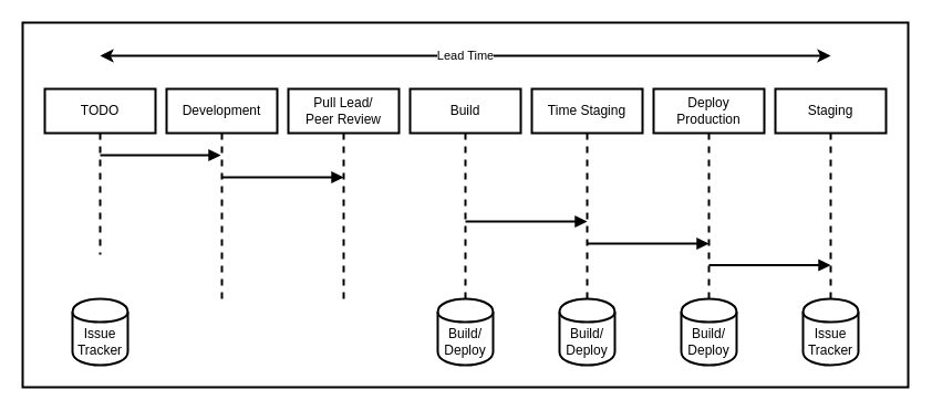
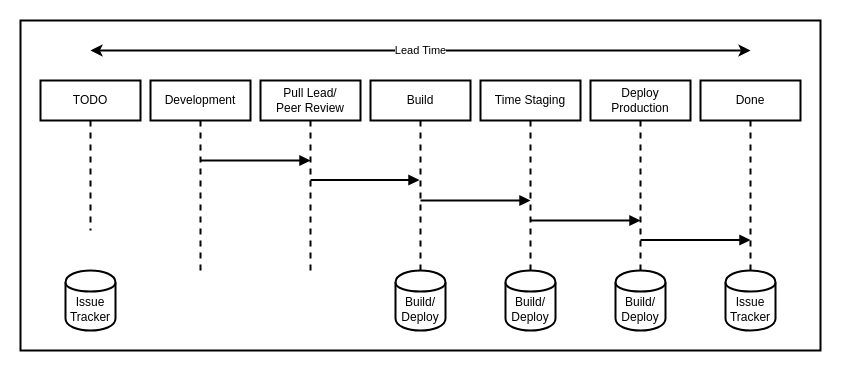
- <mxCell id="10" value="Staging&lt;br&gt;" style="shape=umlLifeline;perimeter=lifelinePerimeter;whiteSpace=wrap;html=1;container=1;collapsible=0;recursiveResize=0;outlineConnect=0;strokeWidth=2;" vertex="1" parent="1"><mxGeometry x="700" y="80" width="100" height="190" as="geometry" /></mxCell>
+ <mxCell id="10" value="Done&lt;br&gt;" style="shape=umlLifeline;perimeter=lifelinePerimeter;whiteSpace=wrap;html=1;container=1;collapsible=0;recursiveResize=0;outlineConnect=0;strokeWidth=2;" vertex="1" parent="1"><mxGeometry x="700" y="80" width="100" height="190" as="geometry" /></mxCell>
- <mxCell id="12" value="" style="endArrow=block;endFill=1;endSize=6;html=1;strokeWidth=2;" edge="1" parent="1" source="4" target="5"><mxGeometry width="100" relative="1" as="geometry"><mxPoint x="-30" y="410" as="sourcePoint" /><mxPoint x="190" y="140" as="targetPoint" /><Array as="points"><mxPoint x="140" y="140" /></Array></mxGeometry></mxCell>
+ <mxCell id="14" value="" style="endArrow=block;endFill=1;endSize=6;html=1;strokeWidth=2;" edge="1" parent="1" source="6" target="7"><mxGeometry width="100" relative="1" as="geometry"><mxPoint x="315" y="179.5" as="sourcePoint" /><mxPoint x="415" y="180" as="targetPoint" /><Array as="points"><mxPoint x="365.5" y="179.5" /></Array></mxGeometry></mxCell>
